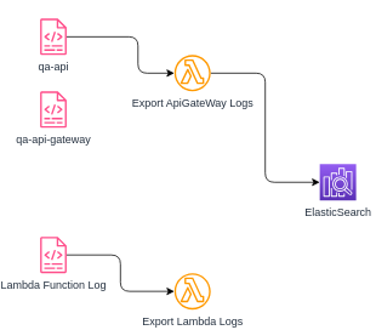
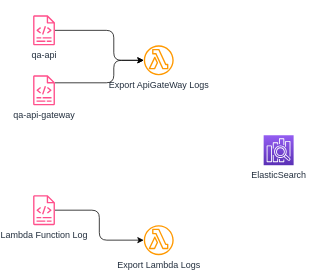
+ <mxCell id="8" style="edgeStyle=orthogonalEdgeStyle;rounded=1;orthogonalLoop=1;jettySize=auto;html=1;" edge="1" parent="1" source="9" target="7"><mxGeometry relative="1" as="geometry"><Array as="points"><mxPoint x="140" y="110" /><mxPoint x="140" y="80" /></Array></mxGeometry></mxCell>
- <mxCell id="6" style="edgeStyle=orthogonalEdgeStyle;rounded=1;orthogonalLoop=1;jettySize=auto;html=1;entryX=0;entryY=0.5;entryDx=0;entryDy=0;entryPerimeter=0;" edge="1" parent="1" source="7" target="11"><mxGeometry relative="1" as="geometry" /></mxCell>
